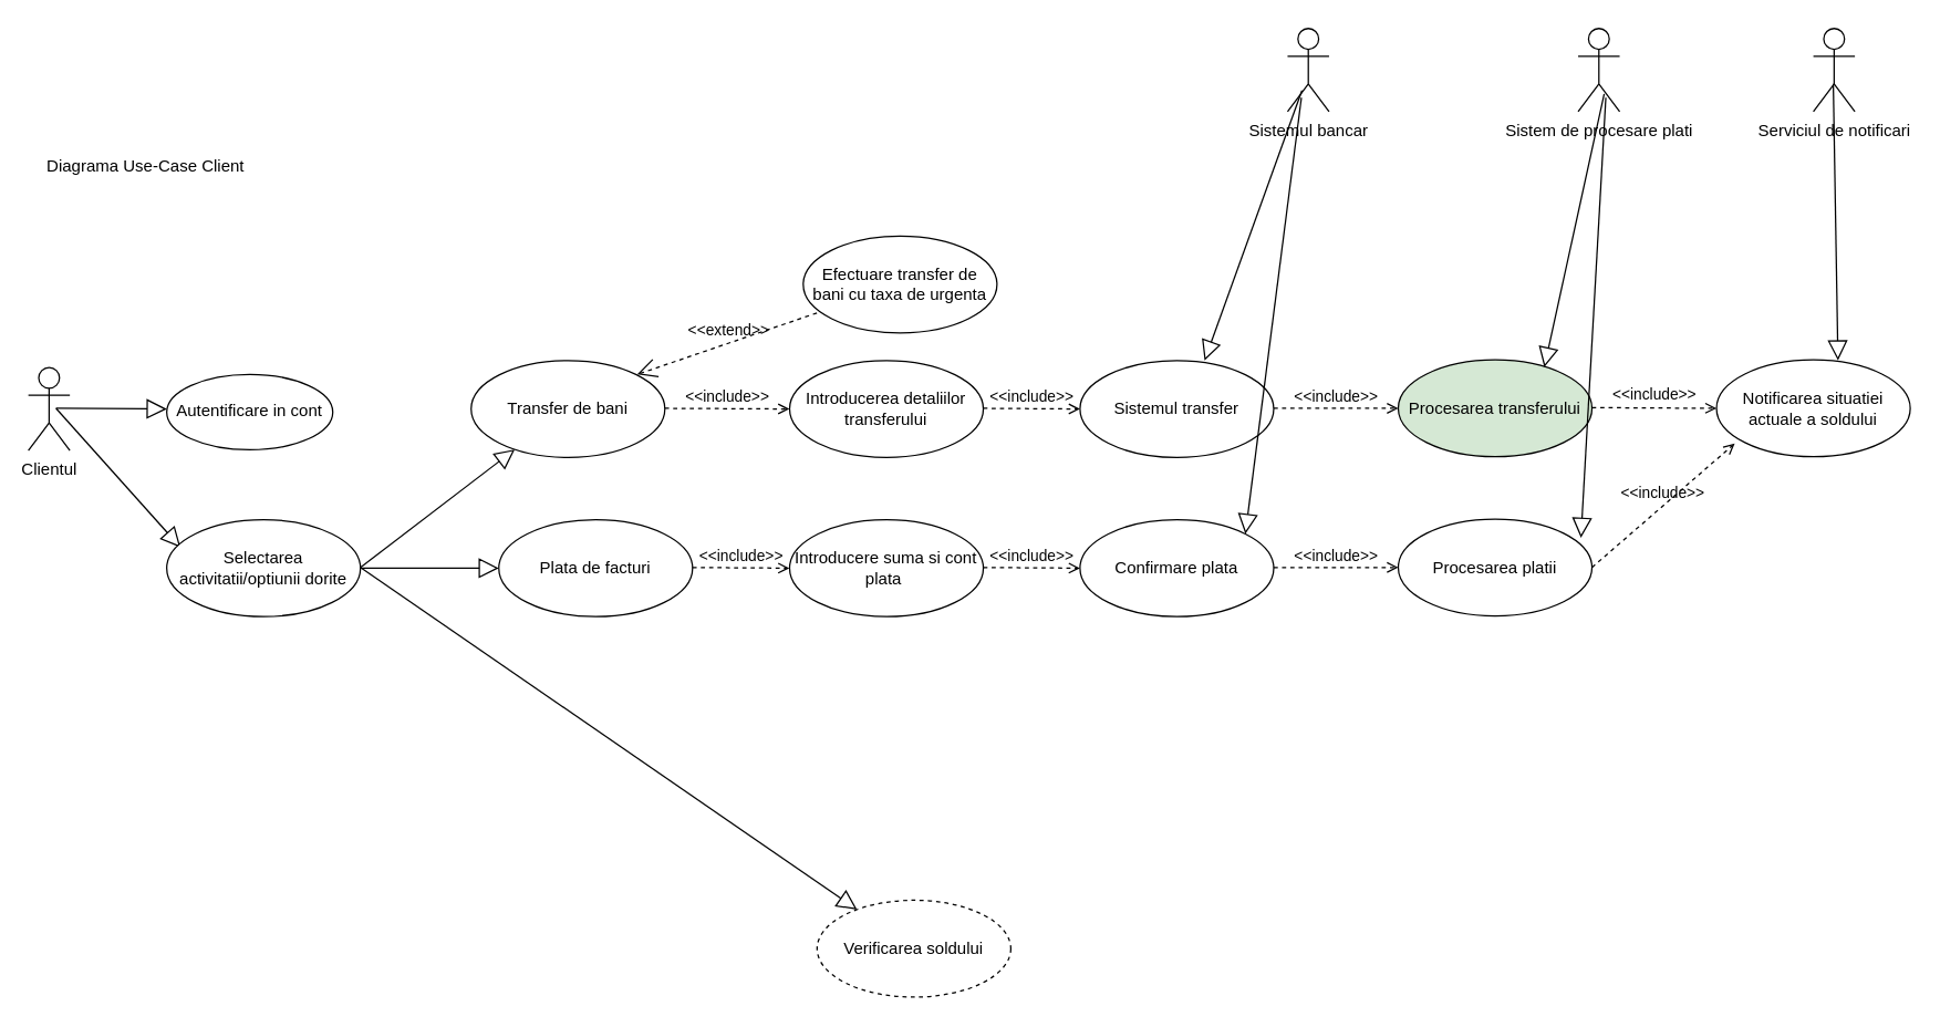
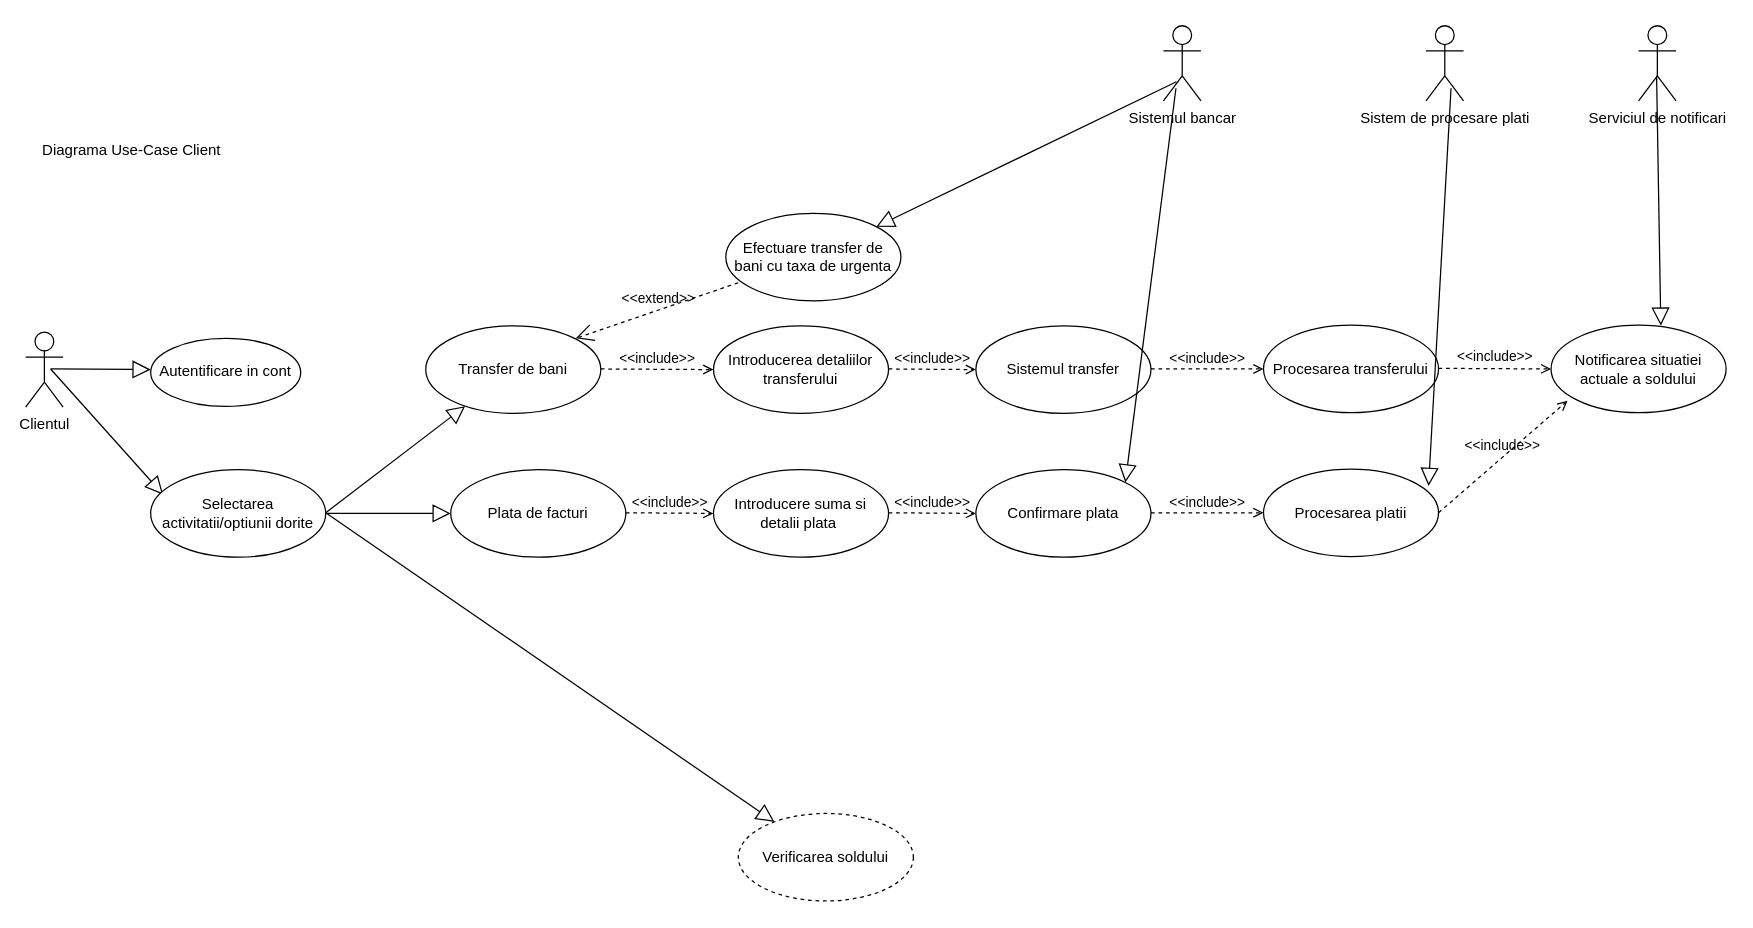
- <mxCell id="33" value="" style="edgeStyle=none;html=1;endArrow=block;endFill=0;endSize=12;verticalAlign=bottom;rounded=0;exitX=0.627;exitY=0.787;exitDx=0;exitDy=0;exitPerimeter=0;entryX=0.754;entryY=0.076;entryDx=0;entryDy=0;entryPerimeter=0;" edge="1" parent="1" source="22" target="32"><mxGeometry width="160" relative="1" as="geometry"><mxPoint x="1250" y="80" as="sourcePoint" /><mxPoint x="1361.99" y="235.58" as="targetPoint" /></mxGeometry></mxCell>
- <mxCell id="30" value="" style="edgeStyle=none;html=1;endArrow=block;endFill=0;endSize=12;verticalAlign=bottom;rounded=0;exitX=0.347;exitY=0.747;exitDx=0;exitDy=0;exitPerimeter=0;entryX=0.643;entryY=0;entryDx=0;entryDy=0;entryPerimeter=0;" edge="1" parent="1" source="17" target="29"><mxGeometry width="160" relative="1" as="geometry"><mxPoint x="1021" y="200" as="sourcePoint" /><mxPoint x="1181" y="200" as="targetPoint" /></mxGeometry></mxCell>
+ <mxCell id="30" value="" style="edgeStyle=none;html=1;endArrow=block;endFill=0;endSize=12;verticalAlign=bottom;rounded=0;exitX=0.347;exitY=0.747;exitDx=0;exitDy=0;exitPerimeter=0;" edge="1" parent="1" source="17" target="27"><mxGeometry width="160" relative="1" as="geometry"><mxPoint x="1021" y="200" as="sourcePoint" /><mxPoint x="1181" y="200" as="targetPoint" /></mxGeometry></mxCell>
- <mxCell id="32" value="Procesarea transferului" style="ellipse;whiteSpace=wrap;html=1;fillColor=#d5e8d4;" vertex="1" parent="1"><mxGeometry x="1010" y="259.5" width="140" height="70" as="geometry" /></mxCell>
+ <mxCell id="32" value="Procesarea transferului" style="ellipse;whiteSpace=wrap;html=1;" vertex="1" parent="1"><mxGeometry x="1010" y="259.5" width="140" height="70" as="geometry" /></mxCell>
- <mxCell id="21" value="Introducere suma si cont plata&amp;nbsp;" style="ellipse;whiteSpace=wrap;html=1;" vertex="1" parent="1"><mxGeometry x="570.14" y="375" width="140" height="70" as="geometry" /></mxCell>
+ <mxCell id="21" value="Introducere suma si detalii plata&amp;nbsp;" style="ellipse;whiteSpace=wrap;html=1;" vertex="1" parent="1"><mxGeometry x="570.14" y="375" width="140" height="70" as="geometry" /></mxCell>
